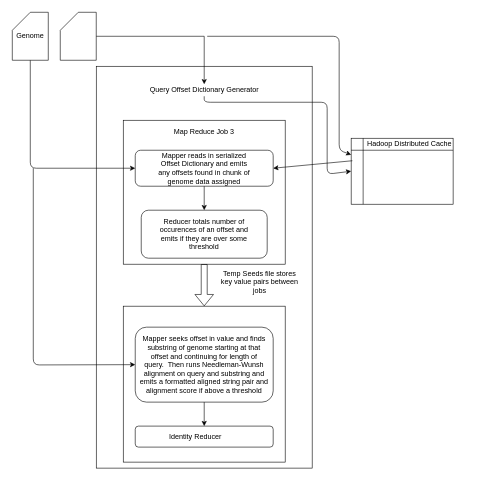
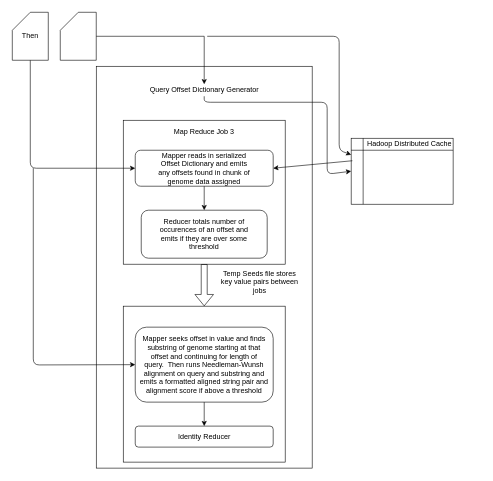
- <mxCell id="5" value="Genome" style="text;html=1;strokeColor=none;fillColor=none;align=center;verticalAlign=middle;whiteSpace=wrap;rounded=0;" vertex="1" parent="1"><mxGeometry x="30" y="50" width="40" height="20" as="geometry" /></mxCell>
+ <mxCell id="5" value="Then" style="text;html=1;strokeColor=none;fillColor=none;align=center;verticalAlign=middle;whiteSpace=wrap;rounded=0;" vertex="1" parent="1"><mxGeometry x="30" y="50" width="40" height="20" as="geometry" /></mxCell>
- <mxCell id="27" value="Identity Reducer" style="text;html=1;strokeColor=none;fillColor=none;align=center;verticalAlign=middle;whiteSpace=wrap;rounded=0;" vertex="1" parent="1"><mxGeometry x="262.5" y="717.5" width="125" height="20" as="geometry" /></mxCell>
+ <mxCell id="27" value="Identity Reducer" style="text;html=1;strokeColor=none;fillColor=none;align=center;verticalAlign=middle;whiteSpace=wrap;rounded=0;" vertex="1" parent="1"><mxGeometry x="277.5" y="717.5" width="125" height="20" as="geometry" /></mxCell>
